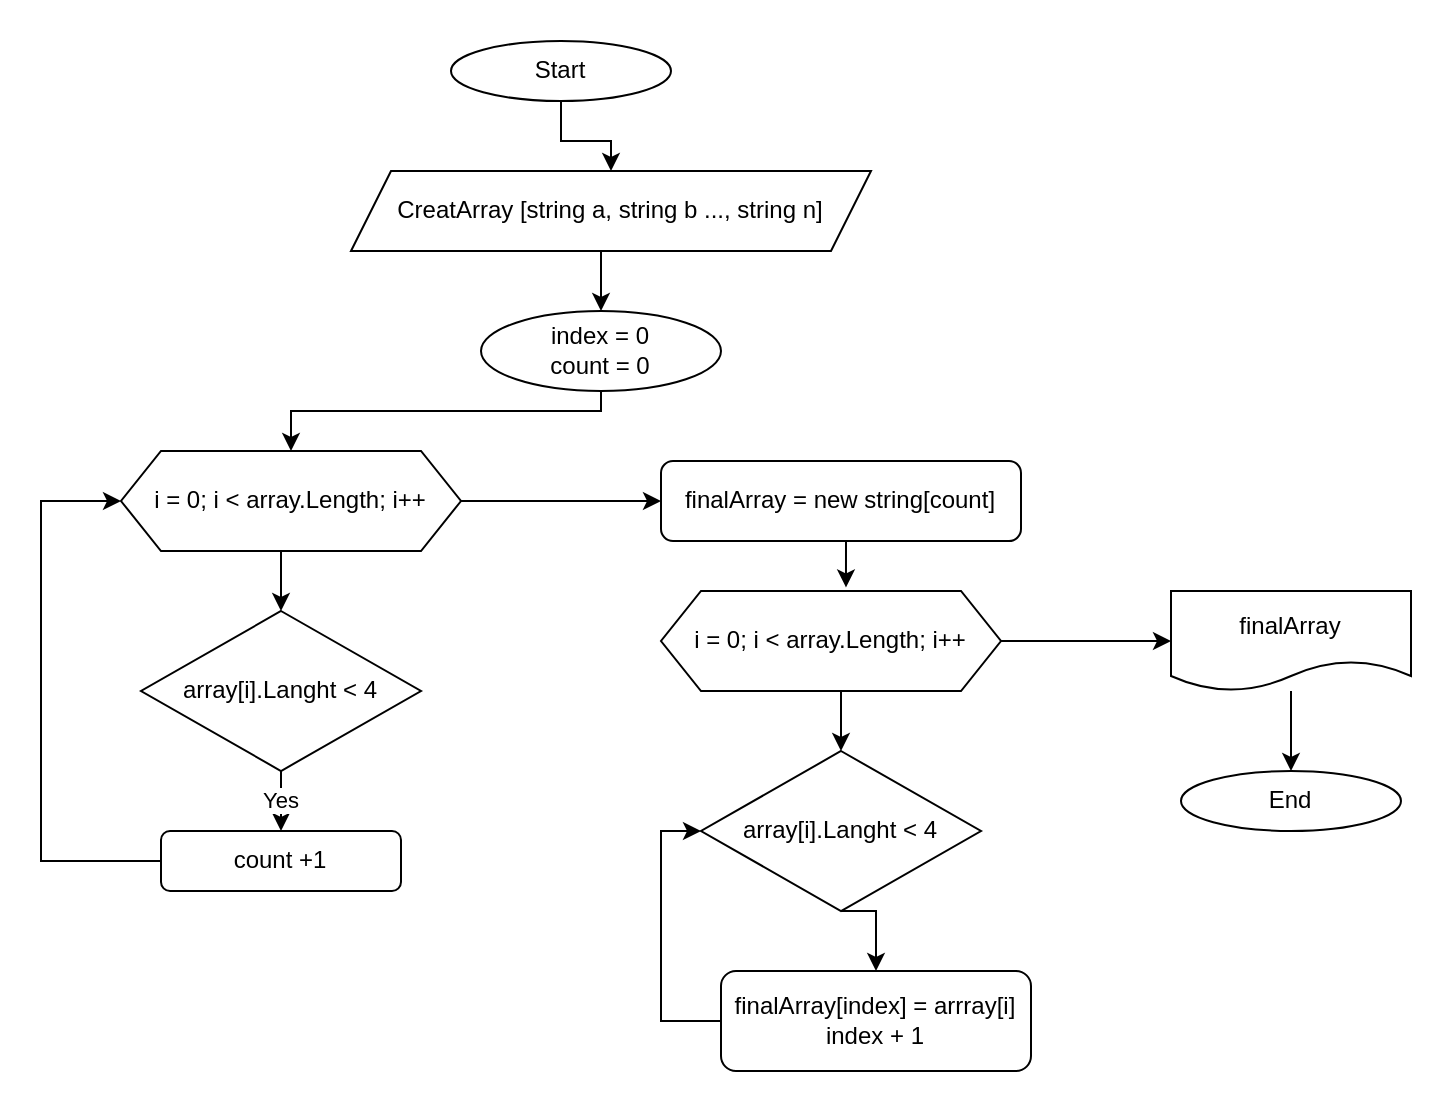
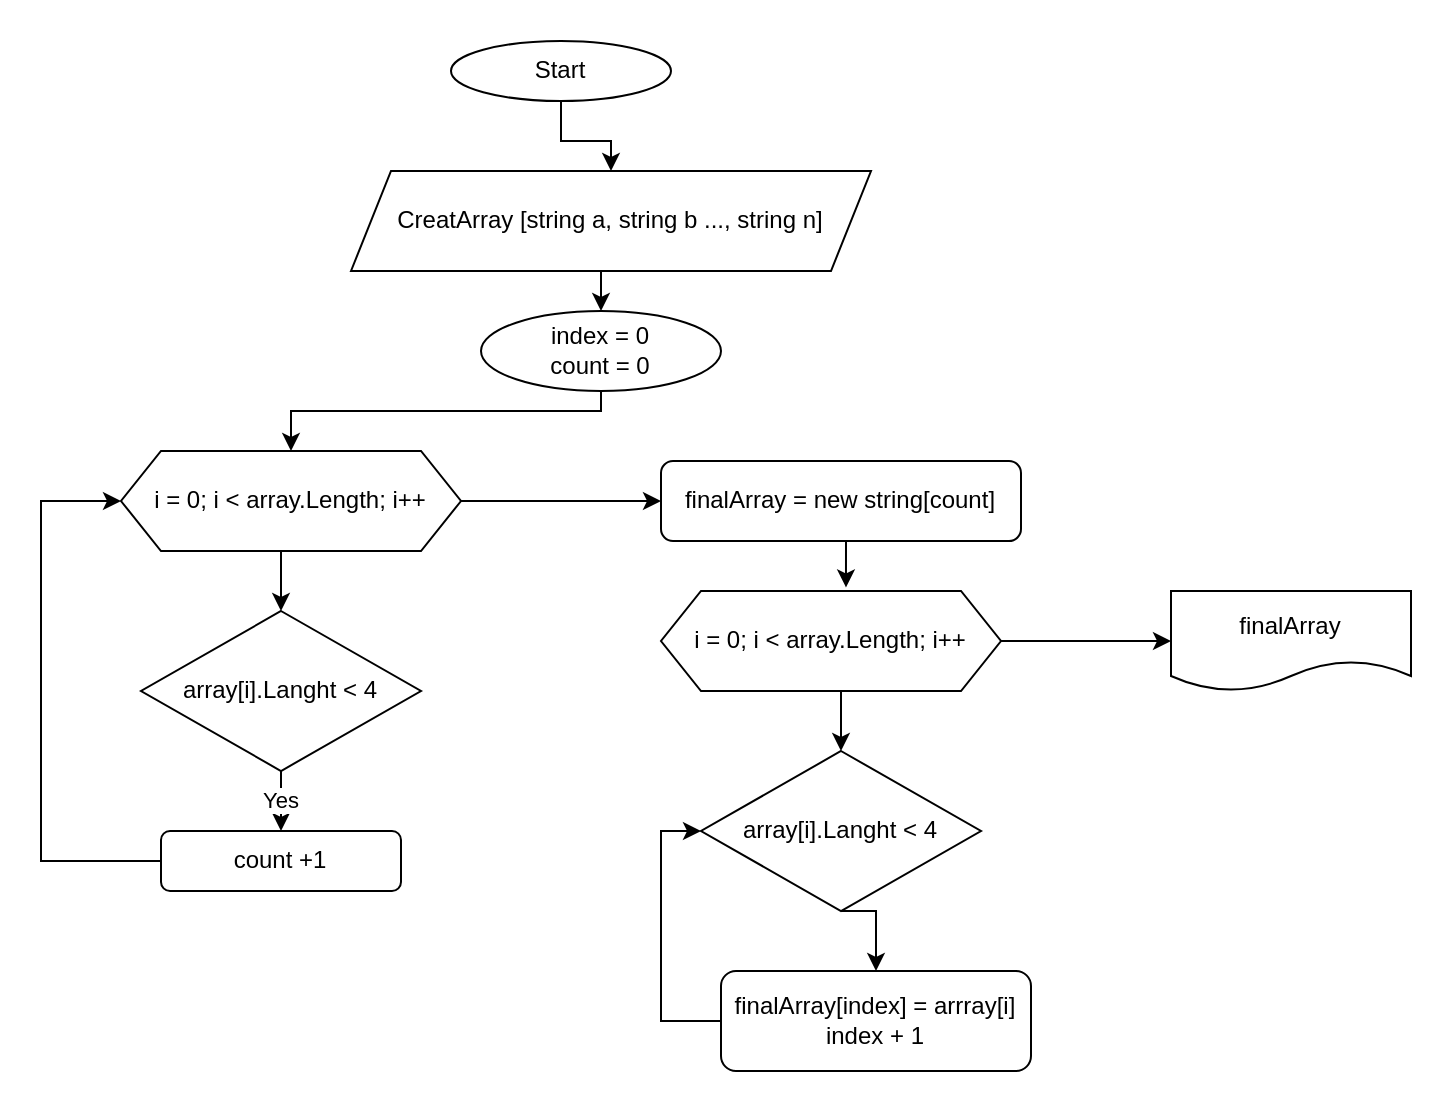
- <mxCell id="5" value="CreatArray [string a, string b ..., string n]" style="shape=parallelogram;perimeter=parallelogramPerimeter;whiteSpace=wrap;html=1;fixedSize=1;" vertex="1" parent="1"><mxGeometry x="175" y="85" width="260" height="40" as="geometry" /></mxCell>
+ <mxCell id="5" value="CreatArray [string a, string b ..., string n]" style="shape=parallelogram;perimeter=parallelogramPerimeter;whiteSpace=wrap;html=1;fixedSize=1;" vertex="1" parent="1"><mxGeometry x="175" y="85" width="260" height="50" as="geometry" /></mxCell>
- <mxCell id="26" value="" style="endArrow=classic;html=1;rounded=0;entryX=0.5;entryY=0;entryDx=0;entryDy=0;" edge="1" parent="1" source="24" target="25"><mxGeometry width="50" height="50" relative="1" as="geometry"><mxPoint x="360" y="305" as="sourcePoint" /><mxPoint x="410" y="255" as="targetPoint" /></mxGeometry></mxCell>
- <mxCell id="25" value="End" style="ellipse;whiteSpace=wrap;html=1;" vertex="1" parent="1"><mxGeometry x="590" y="385" width="110" height="30" as="geometry" /></mxCell>
